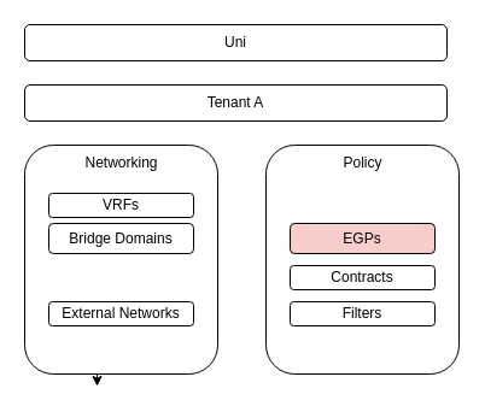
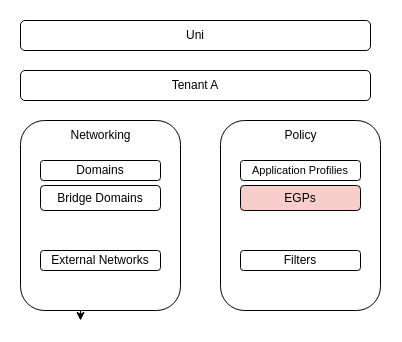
- <mxCell id="7" value="VRFs" style="rounded=1;whiteSpace=wrap;html=1;" vertex="1" parent="1"><mxGeometry x="40" y="160" width="120" height="20" as="geometry" /></mxCell>
+ <mxCell id="7" value="Domains" style="rounded=1;whiteSpace=wrap;html=1;" vertex="1" parent="1"><mxGeometry x="40" y="160" width="120" height="20" as="geometry" /></mxCell>
+ <mxCell id="11" value="&lt;font style=&quot;font-size: 11px;&quot;&gt;Application Profilies&lt;/font&gt;" style="rounded=1;whiteSpace=wrap;html=1;" vertex="1" parent="1"><mxGeometry x="240" y="160" width="120" height="20" as="geometry" /></mxCell>
- <mxCell id="13" value="Contracts" style="rounded=1;whiteSpace=wrap;html=1;" vertex="1" parent="1"><mxGeometry x="240" y="220" width="120" height="20" as="geometry" /></mxCell>
